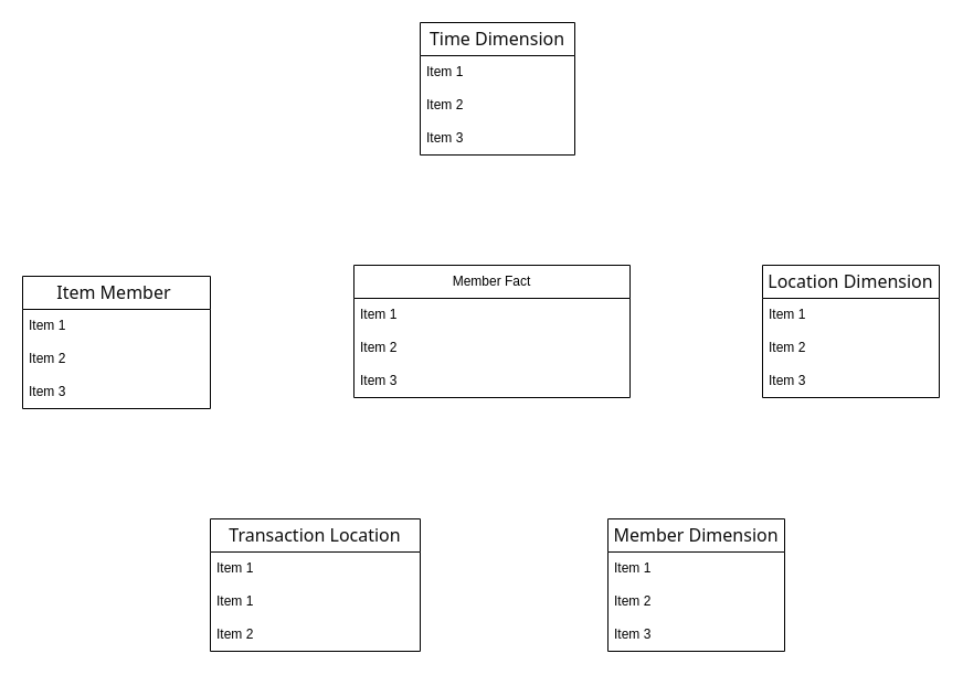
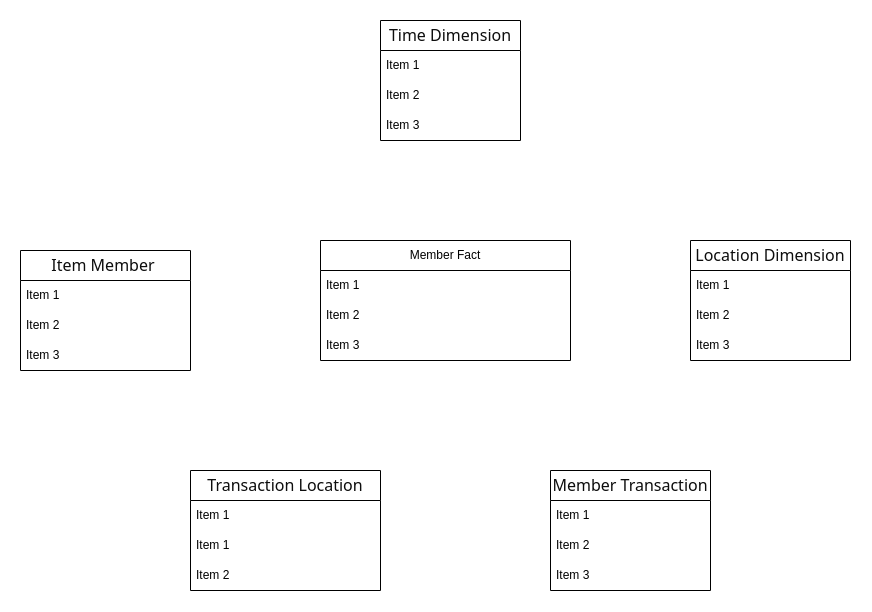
- <mxCell id="14" value="&lt;span style=&quot;color: rgb(13, 13, 13); font-family: Söhne, ui-sans-serif, system-ui, -apple-system, &amp;quot;Segoe UI&amp;quot;, Roboto, Ubuntu, Cantarell, &amp;quot;Noto Sans&amp;quot;, sans-serif, &amp;quot;Helvetica Neue&amp;quot;, Arial, &amp;quot;Apple Color Emoji&amp;quot;, &amp;quot;Segoe UI Emoji&amp;quot;, &amp;quot;Segoe UI Symbol&amp;quot;, &amp;quot;Noto Color Emoji&amp;quot;; font-size: 16px; text-align: start; white-space-collapse: preserve; background-color: rgb(255, 255, 255);&quot;&gt;Member Dimension&lt;/span&gt;" style="swimlane;fontStyle=0;childLayout=stackLayout;horizontal=1;startSize=30;horizontalStack=0;resizeParent=1;resizeParentMax=0;resizeLast=0;collapsible=1;marginBottom=0;whiteSpace=wrap;html=1;" vertex="1" parent="1"><mxGeometry x="550" y="470" width="160" height="120" as="geometry" /></mxCell>
+ <mxCell id="14" value="&lt;span style=&quot;color: rgb(13, 13, 13); font-family: Söhne, ui-sans-serif, system-ui, -apple-system, &amp;quot;Segoe UI&amp;quot;, Roboto, Ubuntu, Cantarell, &amp;quot;Noto Sans&amp;quot;, sans-serif, &amp;quot;Helvetica Neue&amp;quot;, Arial, &amp;quot;Apple Color Emoji&amp;quot;, &amp;quot;Segoe UI Emoji&amp;quot;, &amp;quot;Segoe UI Symbol&amp;quot;, &amp;quot;Noto Color Emoji&amp;quot;; font-size: 16px; text-align: start; white-space-collapse: preserve; background-color: rgb(255, 255, 255);&quot;&gt;Member Transaction&lt;/span&gt;" style="swimlane;fontStyle=0;childLayout=stackLayout;horizontal=1;startSize=30;horizontalStack=0;resizeParent=1;resizeParentMax=0;resizeLast=0;collapsible=1;marginBottom=0;whiteSpace=wrap;html=1;" vertex="1" parent="1"><mxGeometry x="550" y="470" width="160" height="120" as="geometry" /></mxCell>
